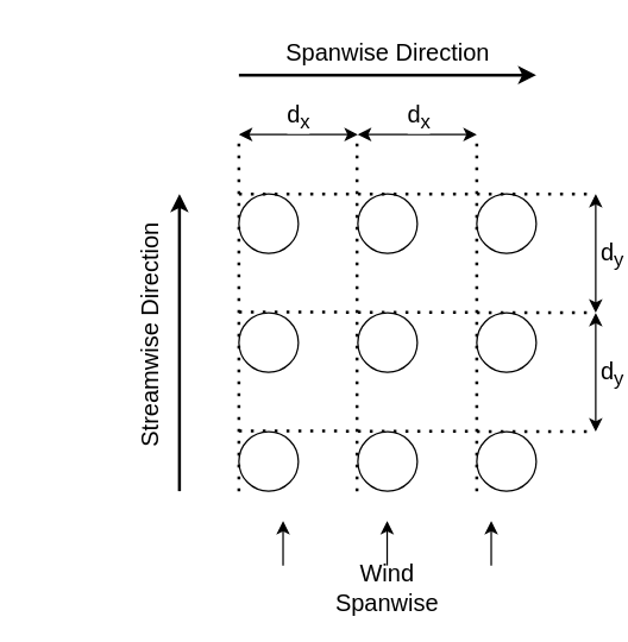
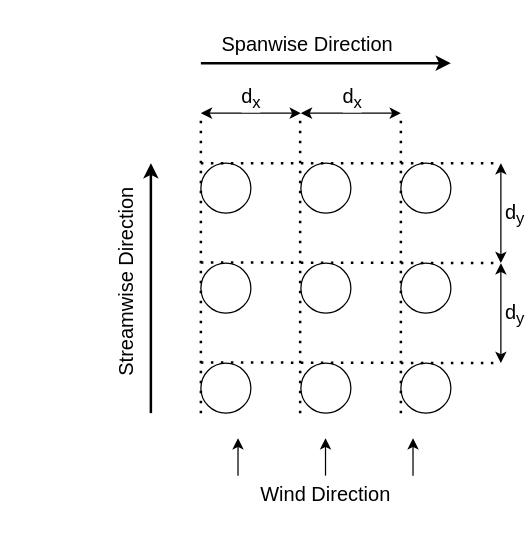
- <mxCell id="27" value="&lt;font style=&quot;font-size: 16px;&quot;&gt;Spanwise Direction&lt;/font&gt;" style="text;html=1;align=center;verticalAlign=middle;whiteSpace=wrap;rounded=0;" vertex="1" parent="1"><mxGeometry x="177.5" y="20" width="165" height="30" as="geometry" /></mxCell>
+ <mxCell id="27" value="&lt;font style=&quot;font-size: 16px;&quot;&gt;Spanwise Direction&lt;/font&gt;" style="text;html=1;align=center;verticalAlign=middle;whiteSpace=wrap;rounded=0;" vertex="1" parent="1"><mxGeometry x="162.5" y="20" width="165" height="30" as="geometry" /></mxCell>
- <mxCell id="32" value="&lt;font style=&quot;font-size: 16px;&quot;&gt;Wind Spanwise&lt;/font&gt;" style="text;html=1;align=center;verticalAlign=middle;whiteSpace=wrap;rounded=0;" vertex="1" parent="1"><mxGeometry x="204.95" y="380" width="110" height="30" as="geometry" /></mxCell>
+ <mxCell id="32" value="&lt;font style=&quot;font-size: 16px;&quot;&gt;Wind Direction&lt;/font&gt;" style="text;html=1;align=center;verticalAlign=middle;whiteSpace=wrap;rounded=0;" vertex="1" parent="1"><mxGeometry x="204.95" y="380" width="110" height="30" as="geometry" /></mxCell>
